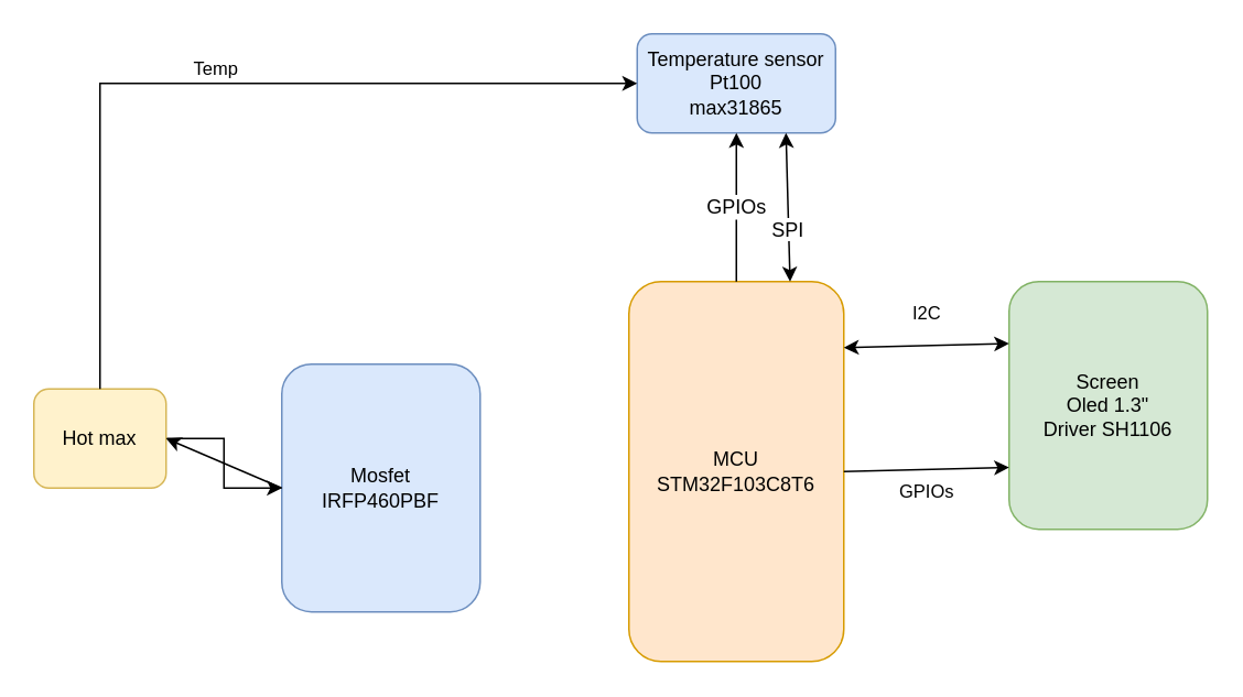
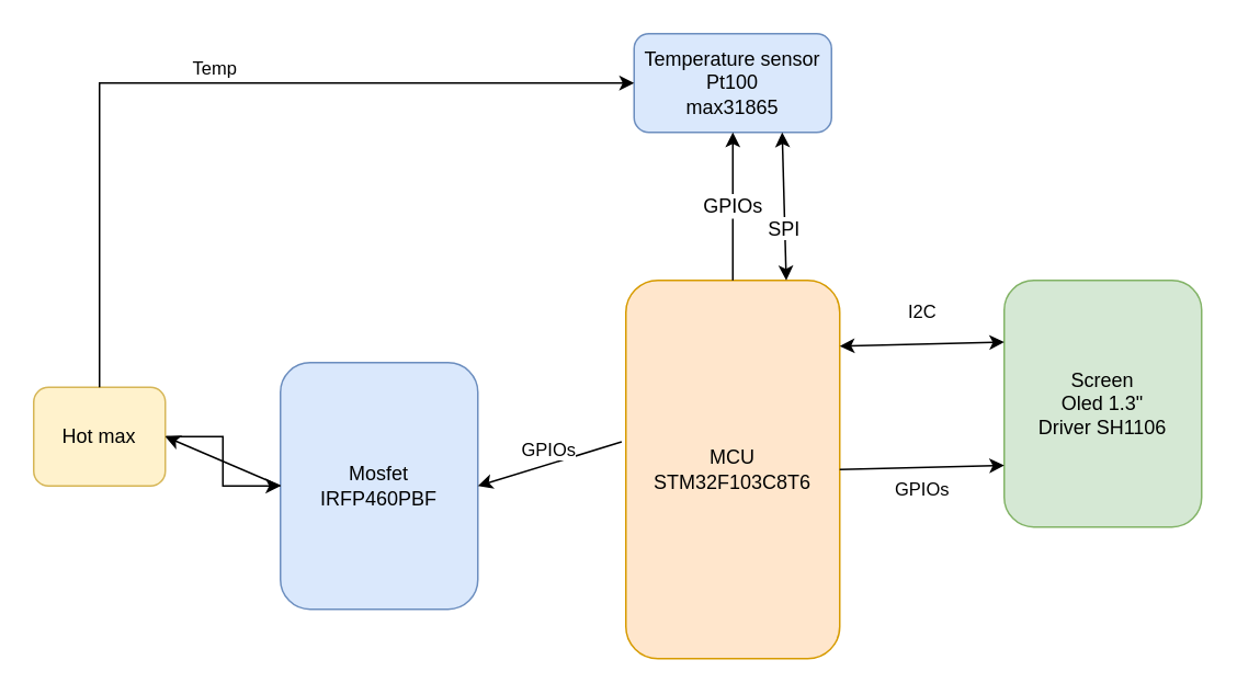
+ <mxCell id="11" value="GPIOs" style="endArrow=classic;html=1;rounded=0;entryX=1;entryY=0.5;entryDx=0;entryDy=0;exitX=-0.02;exitY=0.427;exitDx=0;exitDy=0;verticalAlign=bottom;exitPerimeter=0;" parent="1" source="2" target="4" edge="1"><mxGeometry width="50" height="50" relative="1" as="geometry"><mxPoint x="330" y="230" as="sourcePoint" /><mxPoint x="380" y="180" as="targetPoint" /></mxGeometry></mxCell>
